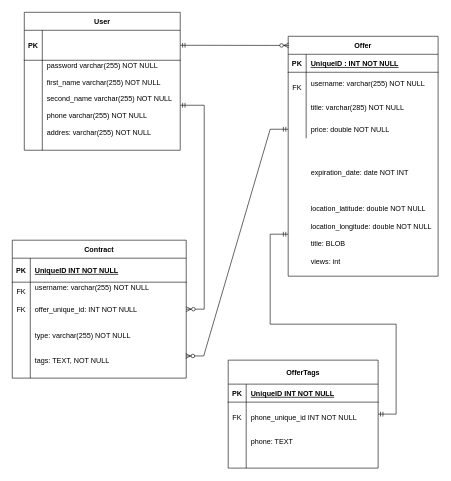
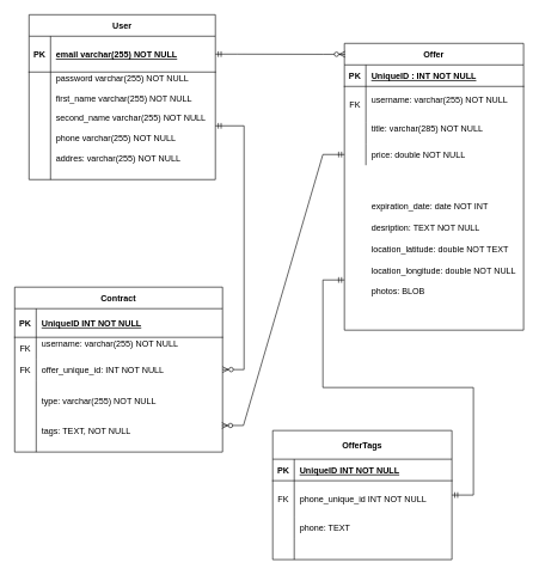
+ <mxCell id="5" value="email varchar(255) NOT NULL " style="shape=partialRectangle;overflow=hidden;connectable=0;fillColor=none;top=0;left=0;bottom=0;right=0;align=left;spacingLeft=6;fontStyle=5;" parent="3" vertex="1"><mxGeometry x="30" width="230" height="50" as="geometry"><mxRectangle width="230" height="50" as="alternateBounds" /></mxGeometry></mxCell>
+ <mxCell id="51" value="desription: TEXT NOT NULL" style="shape=partialRectangle;connectable=0;fillColor=none;top=0;left=0;bottom=0;right=0;align=left;spacingLeft=6;overflow=hidden;" parent="49" vertex="1"><mxGeometry y="60" width="220" height="30" as="geometry"><mxRectangle width="220" height="30" as="alternateBounds" /></mxGeometry></mxCell>
- <mxCell id="52" value="location_latitude: double NOT NULL" style="shape=partialRectangle;connectable=0;fillColor=none;top=0;left=0;bottom=0;right=0;align=left;spacingLeft=6;overflow=hidden;" parent="49" vertex="1"><mxGeometry y="90" width="220" height="30" as="geometry"><mxRectangle width="220" height="30" as="alternateBounds" /></mxGeometry></mxCell>
+ <mxCell id="52" value="location_latitude: double NOT TEXT" style="shape=partialRectangle;connectable=0;fillColor=none;top=0;left=0;bottom=0;right=0;align=left;spacingLeft=6;overflow=hidden;" parent="49" vertex="1"><mxGeometry y="90" width="220" height="30" as="geometry"><mxRectangle width="220" height="30" as="alternateBounds" /></mxGeometry></mxCell>
- <mxCell id="54" value="title: BLOB " style="shape=partialRectangle;connectable=0;fillColor=none;top=0;left=0;bottom=0;right=0;align=left;spacingLeft=6;overflow=hidden;" parent="49" vertex="1"><mxGeometry y="147.5" width="220" height="30" as="geometry"><mxRectangle width="220" height="30" as="alternateBounds" /></mxGeometry></mxCell>
+ <mxCell id="54" value="photos: BLOB " style="shape=partialRectangle;connectable=0;fillColor=none;top=0;left=0;bottom=0;right=0;align=left;spacingLeft=6;overflow=hidden;" parent="49" vertex="1"><mxGeometry y="147.5" width="220" height="30" as="geometry"><mxRectangle width="220" height="30" as="alternateBounds" /></mxGeometry></mxCell>
- <mxCell id="55" value="views: int" style="shape=partialRectangle;connectable=0;fillColor=none;top=0;left=0;bottom=0;right=0;align=left;spacingLeft=6;overflow=hidden;" parent="49" vertex="1"><mxGeometry y="177.5" width="220" height="30" as="geometry"><mxRectangle width="220" height="30" as="alternateBounds" /></mxGeometry></mxCell>
